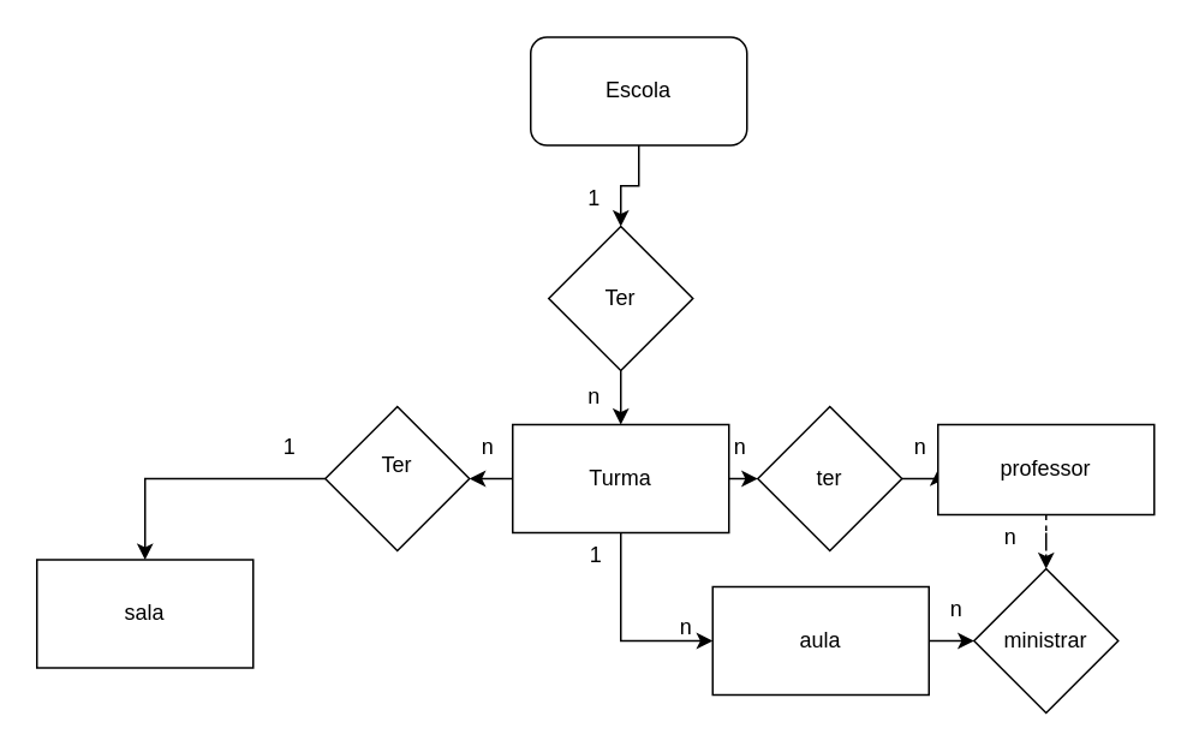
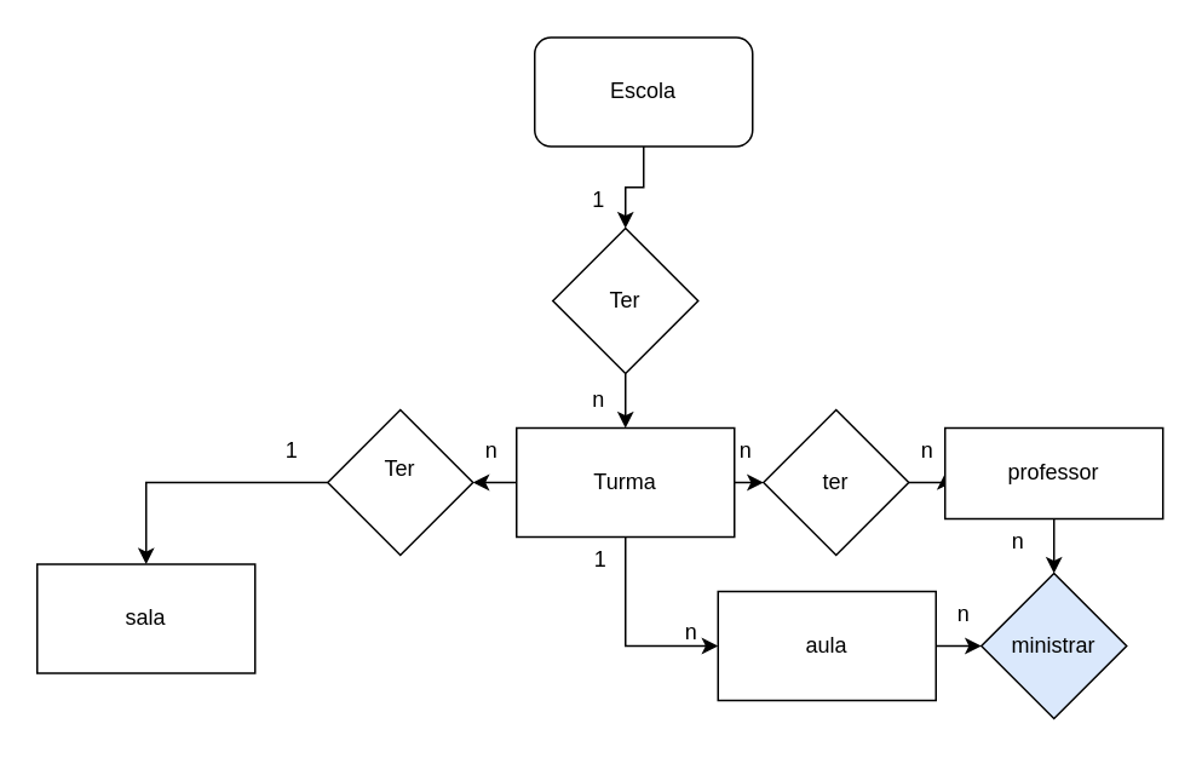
- <mxCell id="20" value="" style="edgeStyle=orthogonalEdgeStyle;rounded=0;orthogonalLoop=1;jettySize=auto;html=1;dashed=1;" edge="1" parent="1" source="21" target="23"><mxGeometry relative="1" as="geometry" /></mxCell>
+ <mxCell id="20" value="" style="edgeStyle=orthogonalEdgeStyle;rounded=0;orthogonalLoop=1;jettySize=auto;html=1;" edge="1" parent="1" source="21" target="23"><mxGeometry relative="1" as="geometry" /></mxCell>
- <mxCell id="23" value="ministrar" style="rhombus;whiteSpace=wrap;html=1;" vertex="1" parent="1"><mxGeometry x="540" y="315" width="80" height="80" as="geometry" /></mxCell>
+ <mxCell id="23" value="ministrar" style="rhombus;whiteSpace=wrap;html=1;fillColor=#dae8fc;" vertex="1" parent="1"><mxGeometry x="540" y="315" width="80" height="80" as="geometry" /></mxCell>
